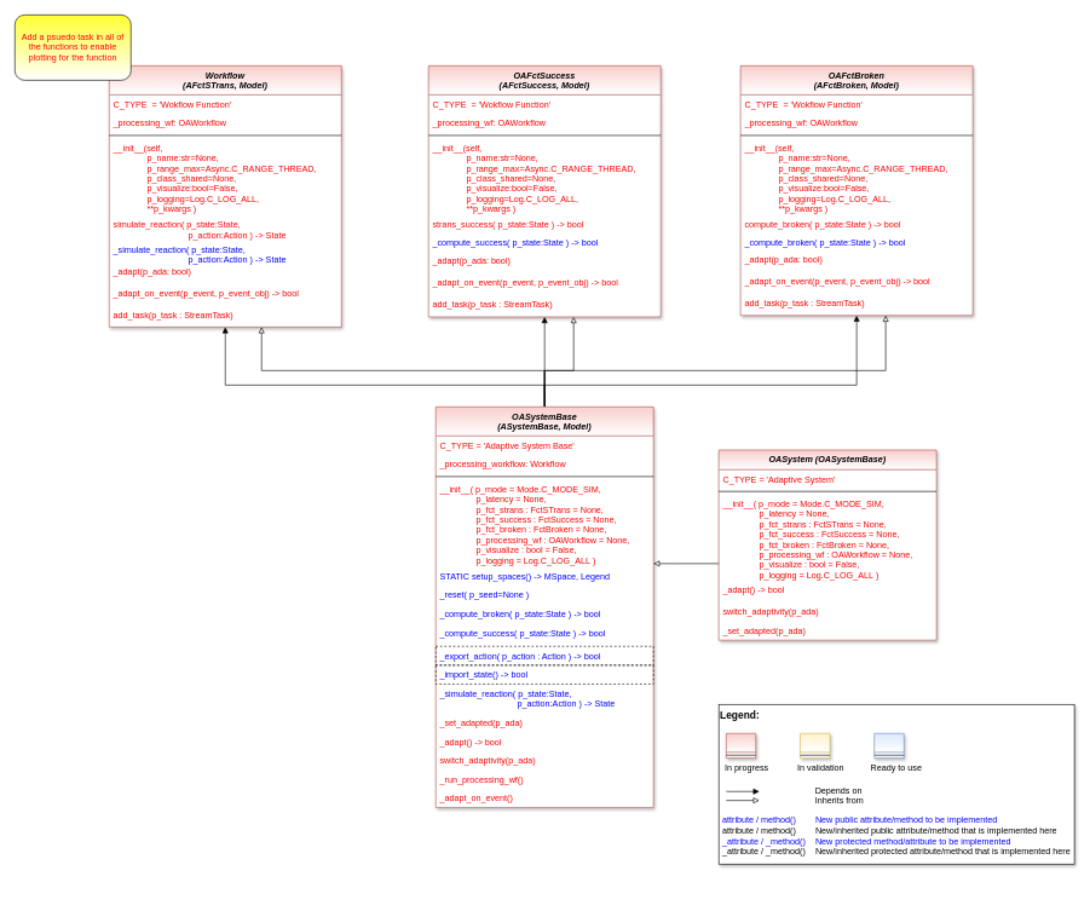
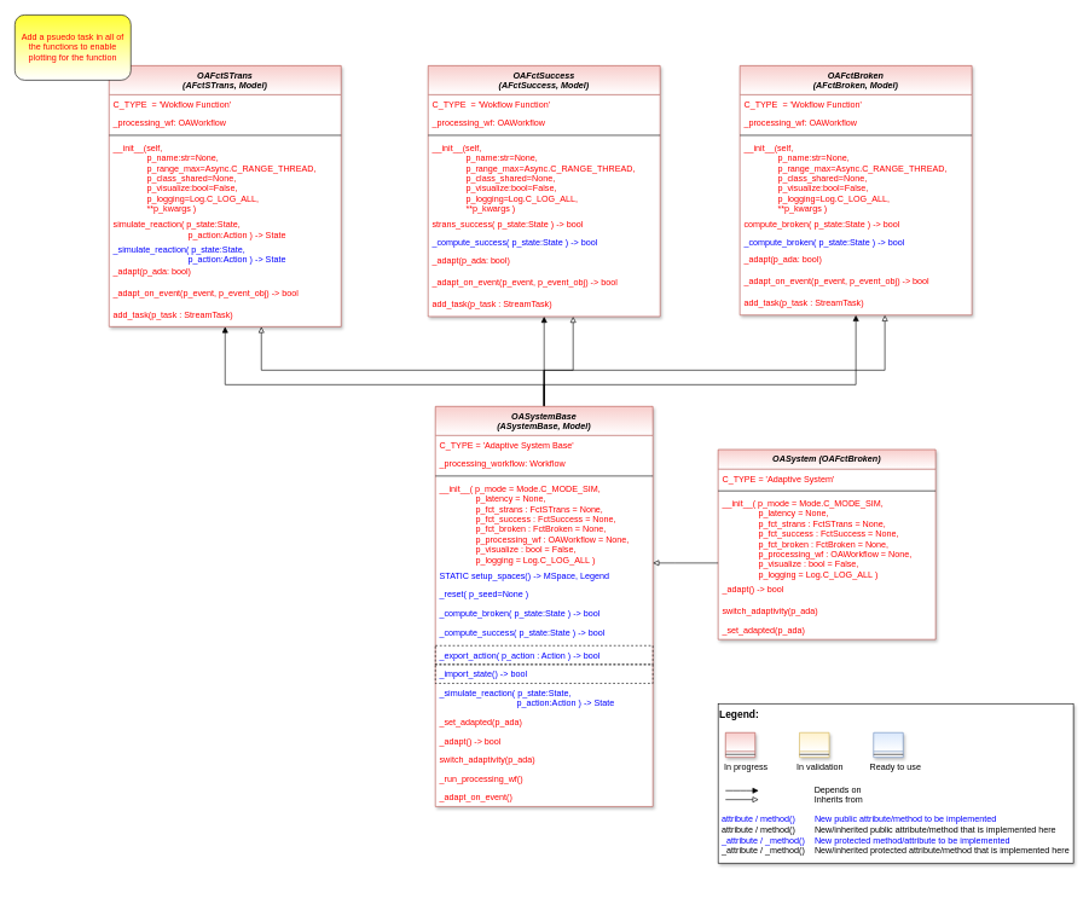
- <mxCell id="33" value="Workflow&#10;(AFctSTrans, Model)" style="swimlane;fontStyle=3;align=center;verticalAlign=top;childLayout=stackLayout;horizontal=1;startSize=40;horizontalStack=0;resizeParent=1;resizeLast=0;collapsible=1;marginBottom=0;rounded=0;shadow=1;strokeWidth=1;fillColor=#f8cecc;strokeColor=#b85450;swimlaneFillColor=#ffffff;gradientColor=#FFFFFF;" vertex="1" parent="1"><mxGeometry x="150" y="90" width="320" height="360" as="geometry"><mxRectangle x="230" y="140" width="160" height="26" as="alternateBounds" /></mxGeometry></mxCell>
+ <mxCell id="33" value="OAFctSTrans&#10;(AFctSTrans, Model)" style="swimlane;fontStyle=3;align=center;verticalAlign=top;childLayout=stackLayout;horizontal=1;startSize=40;horizontalStack=0;resizeParent=1;resizeLast=0;collapsible=1;marginBottom=0;rounded=0;shadow=1;strokeWidth=1;fillColor=#f8cecc;strokeColor=#b85450;swimlaneFillColor=#ffffff;gradientColor=#FFFFFF;" vertex="1" parent="1"><mxGeometry x="150" y="90" width="320" height="360" as="geometry"><mxRectangle x="230" y="140" width="160" height="26" as="alternateBounds" /></mxGeometry></mxCell>
- <mxCell id="25" value="OASystem (OASystemBase)" style="swimlane;fontStyle=3;align=center;verticalAlign=top;childLayout=stackLayout;horizontal=1;startSize=27;horizontalStack=0;resizeParent=1;resizeLast=0;collapsible=1;marginBottom=0;rounded=0;shadow=1;strokeWidth=1;fillColor=#f8cecc;strokeColor=#b85450;swimlaneFillColor=#ffffff;gradientColor=#FFFFFF;" vertex="1" parent="1"><mxGeometry x="990" y="619.5" width="300" height="262" as="geometry"><mxRectangle x="230" y="140" width="160" height="26" as="alternateBounds" /></mxGeometry></mxCell>
+ <mxCell id="25" value="OASystem (OAFctBroken)" style="swimlane;fontStyle=3;align=center;verticalAlign=top;childLayout=stackLayout;horizontal=1;startSize=27;horizontalStack=0;resizeParent=1;resizeLast=0;collapsible=1;marginBottom=0;rounded=0;shadow=1;strokeWidth=1;fillColor=#f8cecc;strokeColor=#b85450;swimlaneFillColor=#ffffff;gradientColor=#FFFFFF;" vertex="1" parent="1"><mxGeometry x="990" y="619.5" width="300" height="262" as="geometry"><mxRectangle x="230" y="140" width="160" height="26" as="alternateBounds" /></mxGeometry></mxCell>
